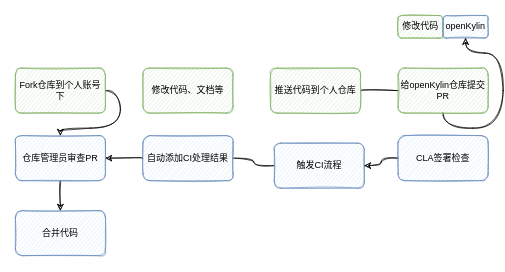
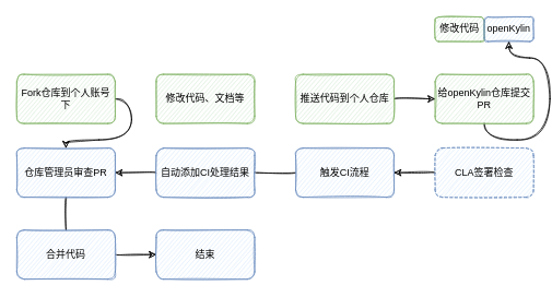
- <mxCell id="5" style="edgeStyle=orthogonalEdgeStyle;rounded=1;orthogonalLoop=1;jettySize=auto;html=1;exitX=1;exitY=0.5;exitDx=0;exitDy=0;entryX=0;entryY=0.5;entryDx=0;entryDy=0;sketch=1;curved=1;endArrow=none;" parent="1" source="6" target="8" edge="1"><mxGeometry relative="1" as="geometry" /></mxCell>
+ <mxCell id="5" style="edgeStyle=orthogonalEdgeStyle;rounded=1;orthogonalLoop=1;jettySize=auto;html=1;exitX=1;exitY=0.5;exitDx=0;exitDy=0;entryX=0;entryY=0.5;entryDx=0;entryDy=0;sketch=1;curved=1;" parent="1" source="6" target="8" edge="1"><mxGeometry relative="1" as="geometry" /></mxCell>
- <mxCell id="14" value="CLA签署检查" style="rounded=1;whiteSpace=wrap;html=1;sketch=1;fillColor=#dae8fc;strokeColor=#6c8ebf;" parent="1" vertex="1"><mxGeometry x="530" y="180" width="120" height="60" as="geometry" /></mxCell>
+ <mxCell id="14" value="CLA签署检查" style="rounded=1;whiteSpace=wrap;html=1;sketch=1;fillColor=#dae8fc;strokeColor=#6c8ebf;dashed=1;" parent="1" vertex="1"><mxGeometry x="530" y="180" width="120" height="60" as="geometry" /></mxCell>
- <mxCell id="10" value="触发CI流程" style="rounded=1;whiteSpace=wrap;html=1;sketch=1;fillColor=#dae8fc;strokeColor=#6c8ebf;" parent="1" vertex="1"><mxGeometry x="365" y="190" width="120" height="60" as="geometry" /></mxCell>
+ <mxCell id="10" value="触发CI流程" style="rounded=1;whiteSpace=wrap;html=1;sketch=1;fillColor=#dae8fc;strokeColor=#6c8ebf;" parent="1" vertex="1"><mxGeometry x="360" y="180" width="120" height="60" as="geometry" /></mxCell>
- <mxCell id="15" style="edgeStyle=orthogonalEdgeStyle;curved=1;rounded=1;sketch=1;orthogonalLoop=1;jettySize=auto;html=1;exitX=0.5;exitY=1;exitDx=0;exitDy=0;entryX=0.5;entryY=0;entryDx=0;entryDy=0;" parent="1" source="16" target="21" edge="1"><mxGeometry relative="1" as="geometry" /></mxCell>
+ <mxCell id="15" style="edgeStyle=orthogonalEdgeStyle;curved=1;rounded=1;sketch=1;orthogonalLoop=1;jettySize=auto;html=1;exitX=0.5;exitY=1;exitDx=0;exitDy=0;entryX=0.5;entryY=0;entryDx=0;entryDy=0;endArrow=none;" parent="1" source="16" target="21" edge="1"><mxGeometry relative="1" as="geometry" /></mxCell>
+ <mxCell id="20" style="edgeStyle=orthogonalEdgeStyle;curved=1;rounded=1;sketch=1;orthogonalLoop=1;jettySize=auto;html=1;exitX=1;exitY=0.5;exitDx=0;exitDy=0;entryX=0;entryY=0.5;entryDx=0;entryDy=0;" parent="1" source="21" target="22" edge="1"><mxGeometry relative="1" as="geometry" /></mxCell>
+ <mxCell id="22" value="结束" style="rounded=1;whiteSpace=wrap;html=1;sketch=1;fillColor=#dae8fc;strokeColor=#6c8ebf;" parent="1" vertex="1"><mxGeometry x="190" y="280" width="120" height="60" as="geometry" /></mxCell>
